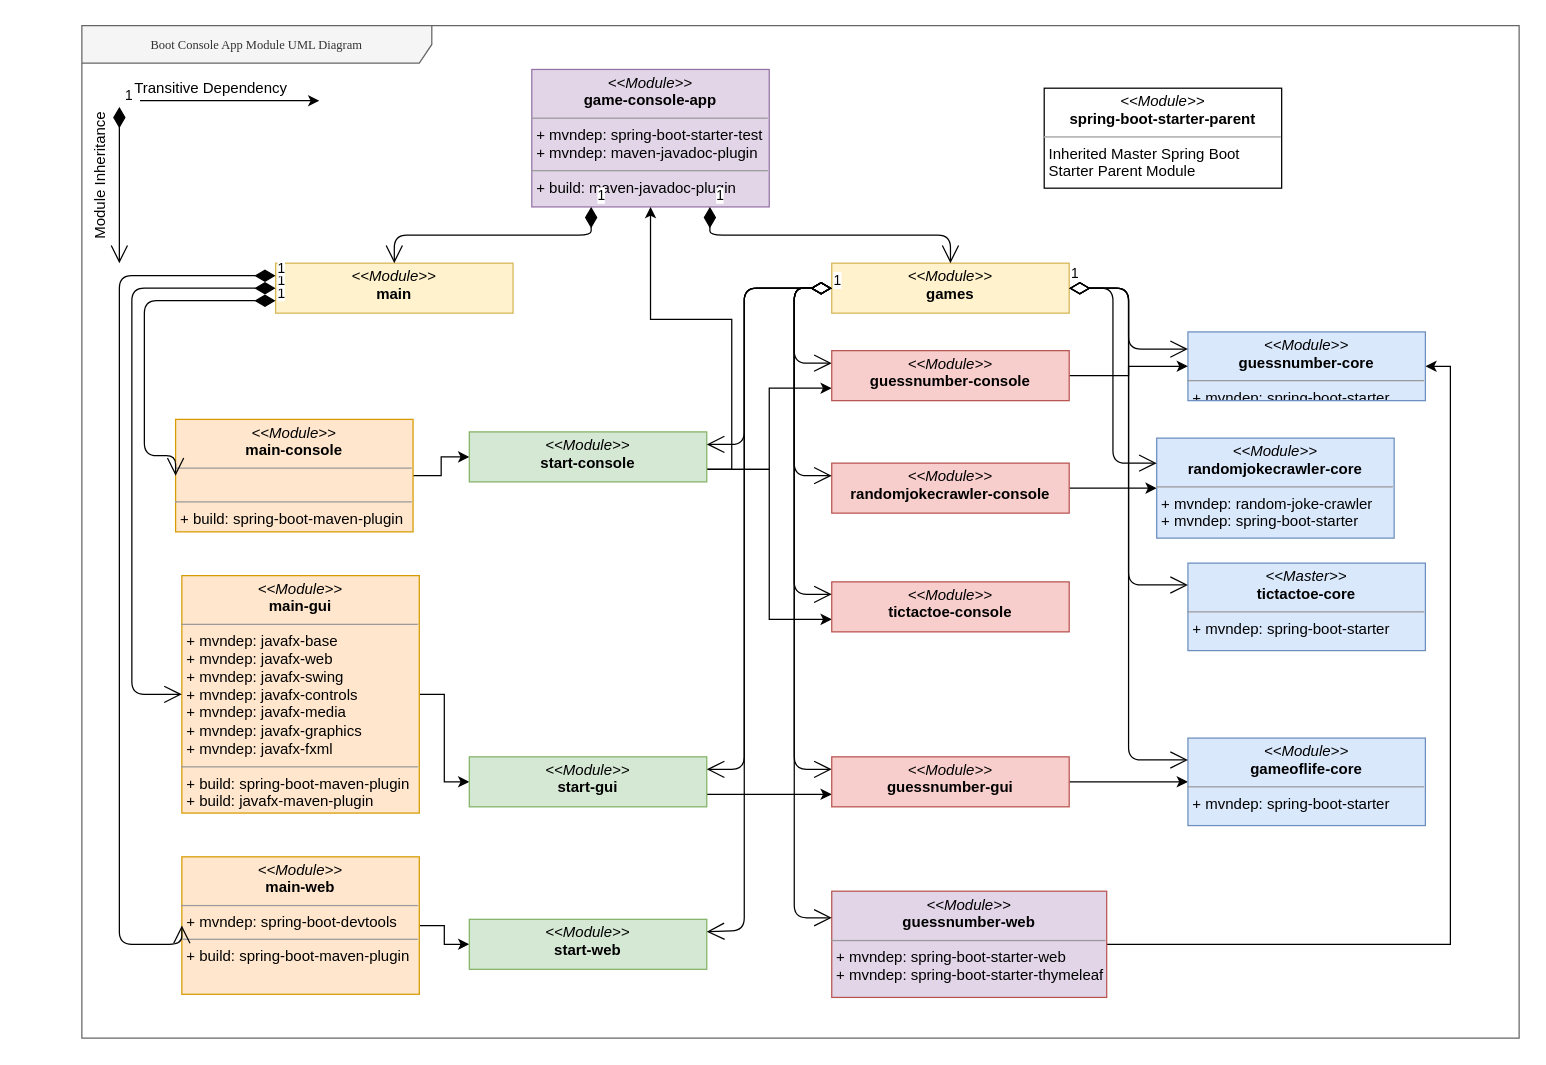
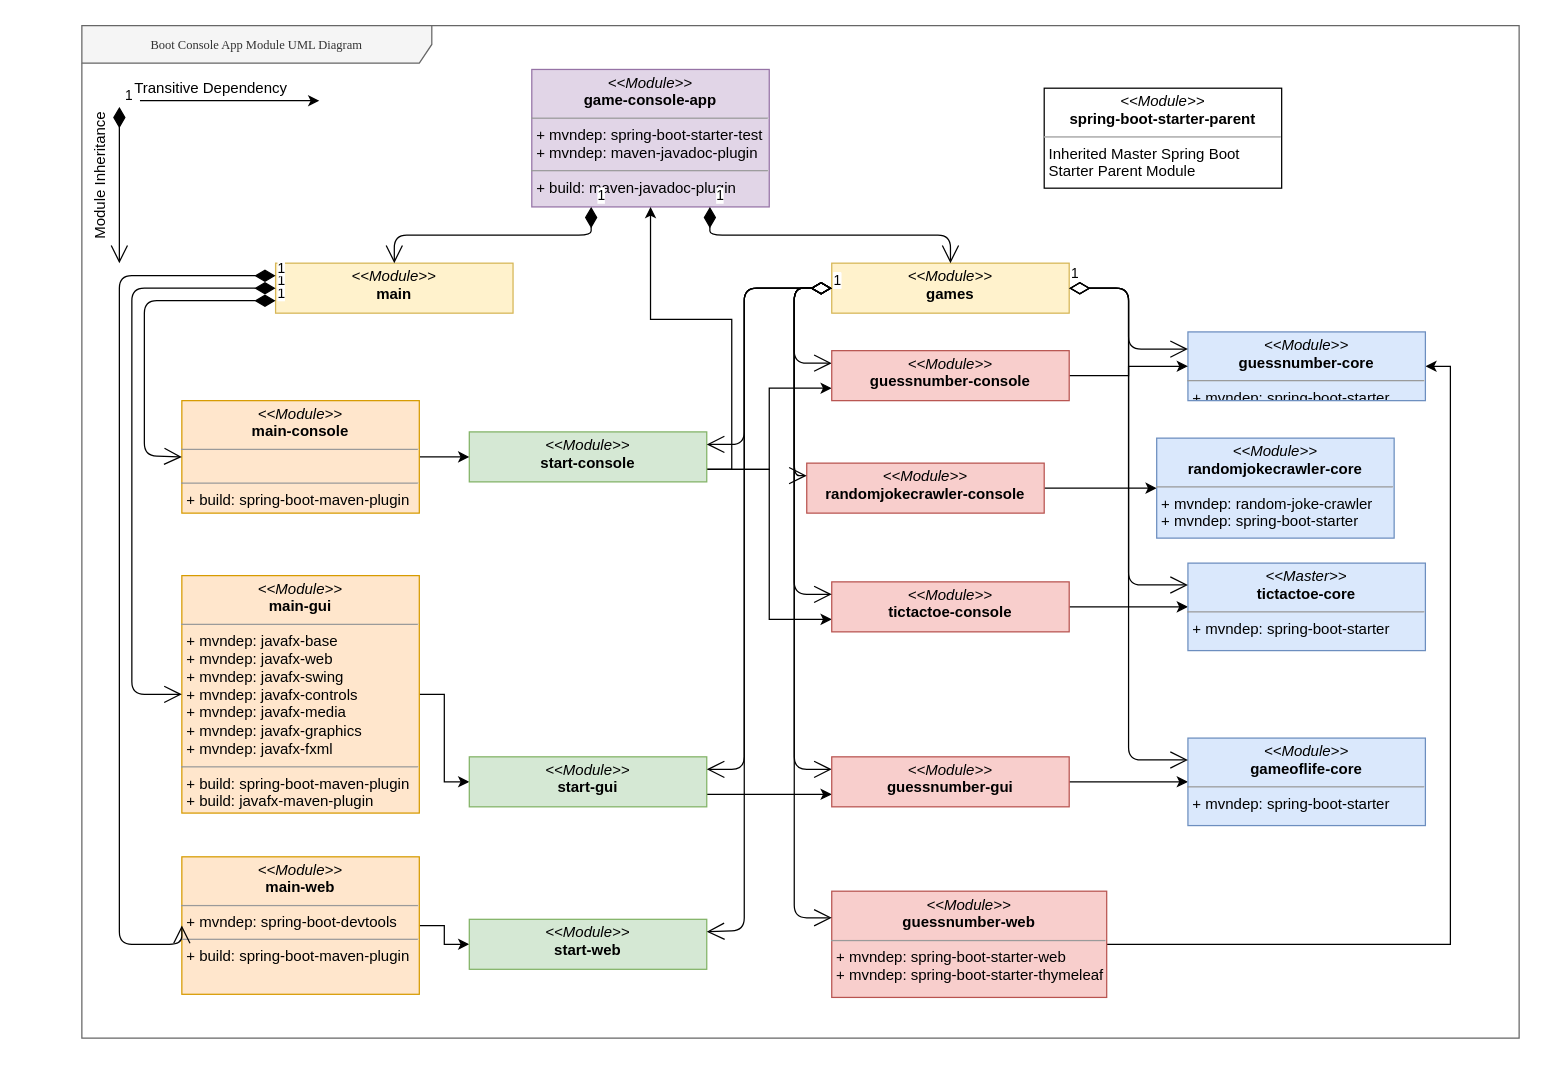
- <mxCell id="53" value="1" style="endArrow=open;html=1;endSize=12;startArrow=diamondThin;startSize=14;startFill=0;edgeStyle=orthogonalEdgeStyle;align=left;verticalAlign=bottom;exitX=1;exitY=0.5;exitDx=0;exitDy=0;entryX=0;entryY=0.25;entryDx=0;entryDy=0;" parent="1" source="7" target="25" edge="1"><mxGeometry x="-1" y="3" relative="1" as="geometry"><mxPoint x="925" y="220" as="sourcePoint" /><mxPoint x="1085" y="220" as="targetPoint" /></mxGeometry></mxCell>
- <mxCell id="30" value="&lt;p style=&quot;margin: 0px ; margin-top: 4px ; text-align: center&quot;&gt;&lt;i&gt;&amp;lt;&amp;lt;Module&amp;gt;&amp;gt;&lt;/i&gt;&lt;br&gt;&lt;b&gt;main-console&lt;/b&gt;&lt;/p&gt;&lt;hr size=&quot;1&quot;&gt;&lt;p style=&quot;margin: 0px ; margin-left: 4px&quot;&gt;&lt;br&gt;&lt;/p&gt;&lt;hr size=&quot;1&quot;&gt;&lt;p style=&quot;margin: 0px ; margin-left: 4px&quot;&gt;+ build: spring-boot-maven-plugin&lt;/p&gt;" style="verticalAlign=top;align=left;overflow=fill;fontSize=12;fontFamily=Helvetica;html=1;rounded=0;shadow=0;comic=0;labelBackgroundColor=none;strokeWidth=1;fillColor=#ffe6cc;strokeColor=#d79b00;" parent="1" vertex="1"><mxGeometry x="140" y="335" width="190" height="90" as="geometry" /></mxCell>
+ <mxCell id="30" value="&lt;p style=&quot;margin: 0px ; margin-top: 4px ; text-align: center&quot;&gt;&lt;i&gt;&amp;lt;&amp;lt;Module&amp;gt;&amp;gt;&lt;/i&gt;&lt;br&gt;&lt;b&gt;main-console&lt;/b&gt;&lt;/p&gt;&lt;hr size=&quot;1&quot;&gt;&lt;p style=&quot;margin: 0px ; margin-left: 4px&quot;&gt;&lt;br&gt;&lt;/p&gt;&lt;hr size=&quot;1&quot;&gt;&lt;p style=&quot;margin: 0px ; margin-left: 4px&quot;&gt;+ build: spring-boot-maven-plugin&lt;/p&gt;" style="verticalAlign=top;align=left;overflow=fill;fontSize=12;fontFamily=Helvetica;html=1;rounded=0;shadow=0;comic=0;labelBackgroundColor=none;strokeWidth=1;fillColor=#ffe6cc;strokeColor=#d79b00;" parent="1" vertex="1"><mxGeometry x="145" y="320" width="190" height="90" as="geometry" /></mxCell>
- <mxCell id="22" value="&lt;p style=&quot;margin: 0px ; margin-top: 4px ; text-align: center&quot;&gt;&lt;i&gt;&amp;lt;&amp;lt;Module&amp;gt;&amp;gt;&lt;/i&gt;&lt;br&gt;&lt;b&gt;randomjokecrawler-console&lt;/b&gt;&lt;/p&gt;" style="verticalAlign=top;align=left;overflow=fill;fontSize=12;fontFamily=Helvetica;html=1;rounded=0;shadow=0;comic=0;labelBackgroundColor=none;strokeWidth=1;fillColor=#f8cecc;strokeColor=#b85450;" parent="1" vertex="1"><mxGeometry x="665" y="370" width="190" height="40" as="geometry" /></mxCell>
+ <mxCell id="22" value="&lt;p style=&quot;margin: 0px ; margin-top: 4px ; text-align: center&quot;&gt;&lt;i&gt;&amp;lt;&amp;lt;Module&amp;gt;&amp;gt;&lt;/i&gt;&lt;br&gt;&lt;b&gt;randomjokecrawler-console&lt;/b&gt;&lt;/p&gt;" style="verticalAlign=top;align=left;overflow=fill;fontSize=12;fontFamily=Helvetica;html=1;rounded=0;shadow=0;comic=0;labelBackgroundColor=none;strokeWidth=1;fillColor=#f8cecc;strokeColor=#b85450;" parent="1" vertex="1"><mxGeometry x="645" y="370" width="190" height="40" as="geometry" /></mxCell>
+ <mxCell id="23" style="edgeStyle=orthogonalEdgeStyle;rounded=0;orthogonalLoop=1;jettySize=auto;html=1;exitX=1;exitY=0.5;exitDx=0;exitDy=0;entryX=0;entryY=0.5;entryDx=0;entryDy=0;" parent="1" source="48" target="26" edge="1"><mxGeometry relative="1" as="geometry" /></mxCell>
- <mxCell id="17" value="&lt;p style=&quot;margin: 0px ; margin-top: 4px ; text-align: center&quot;&gt;&lt;i&gt;&amp;lt;&amp;lt;Module&amp;gt;&amp;gt;&lt;/i&gt;&lt;br&gt;&lt;b&gt;guessnumber-web&lt;/b&gt;&lt;/p&gt;&lt;hr size=&quot;1&quot;&gt;&lt;p style=&quot;margin: 0px ; margin-left: 4px&quot;&gt;+ mvndep: spring-boot-starter-web&lt;/p&gt;&lt;p style=&quot;margin: 0px ; margin-left: 4px&quot;&gt;+ mvndep: spring-boot-starter-thymeleaf&lt;/p&gt;" style="verticalAlign=top;align=left;overflow=fill;fontSize=12;fontFamily=Helvetica;html=1;rounded=0;shadow=0;comic=0;labelBackgroundColor=none;strokeWidth=1;fillColor=#e1d5e7;strokeColor=#b85450;" parent="1" vertex="1"><mxGeometry x="665" y="712.5" width="220" height="85" as="geometry" /></mxCell>
+ <mxCell id="17" value="&lt;p style=&quot;margin: 0px ; margin-top: 4px ; text-align: center&quot;&gt;&lt;i&gt;&amp;lt;&amp;lt;Module&amp;gt;&amp;gt;&lt;/i&gt;&lt;br&gt;&lt;b&gt;guessnumber-web&lt;/b&gt;&lt;/p&gt;&lt;hr size=&quot;1&quot;&gt;&lt;p style=&quot;margin: 0px ; margin-left: 4px&quot;&gt;+ mvndep: spring-boot-starter-web&lt;/p&gt;&lt;p style=&quot;margin: 0px ; margin-left: 4px&quot;&gt;+ mvndep: spring-boot-starter-thymeleaf&lt;/p&gt;" style="verticalAlign=top;align=left;overflow=fill;fontSize=12;fontFamily=Helvetica;html=1;rounded=0;shadow=0;comic=0;labelBackgroundColor=none;strokeWidth=1;fillColor=#f8cecc;strokeColor=#b85450;" parent="1" vertex="1"><mxGeometry x="665" y="712.5" width="220" height="85" as="geometry" /></mxCell>
